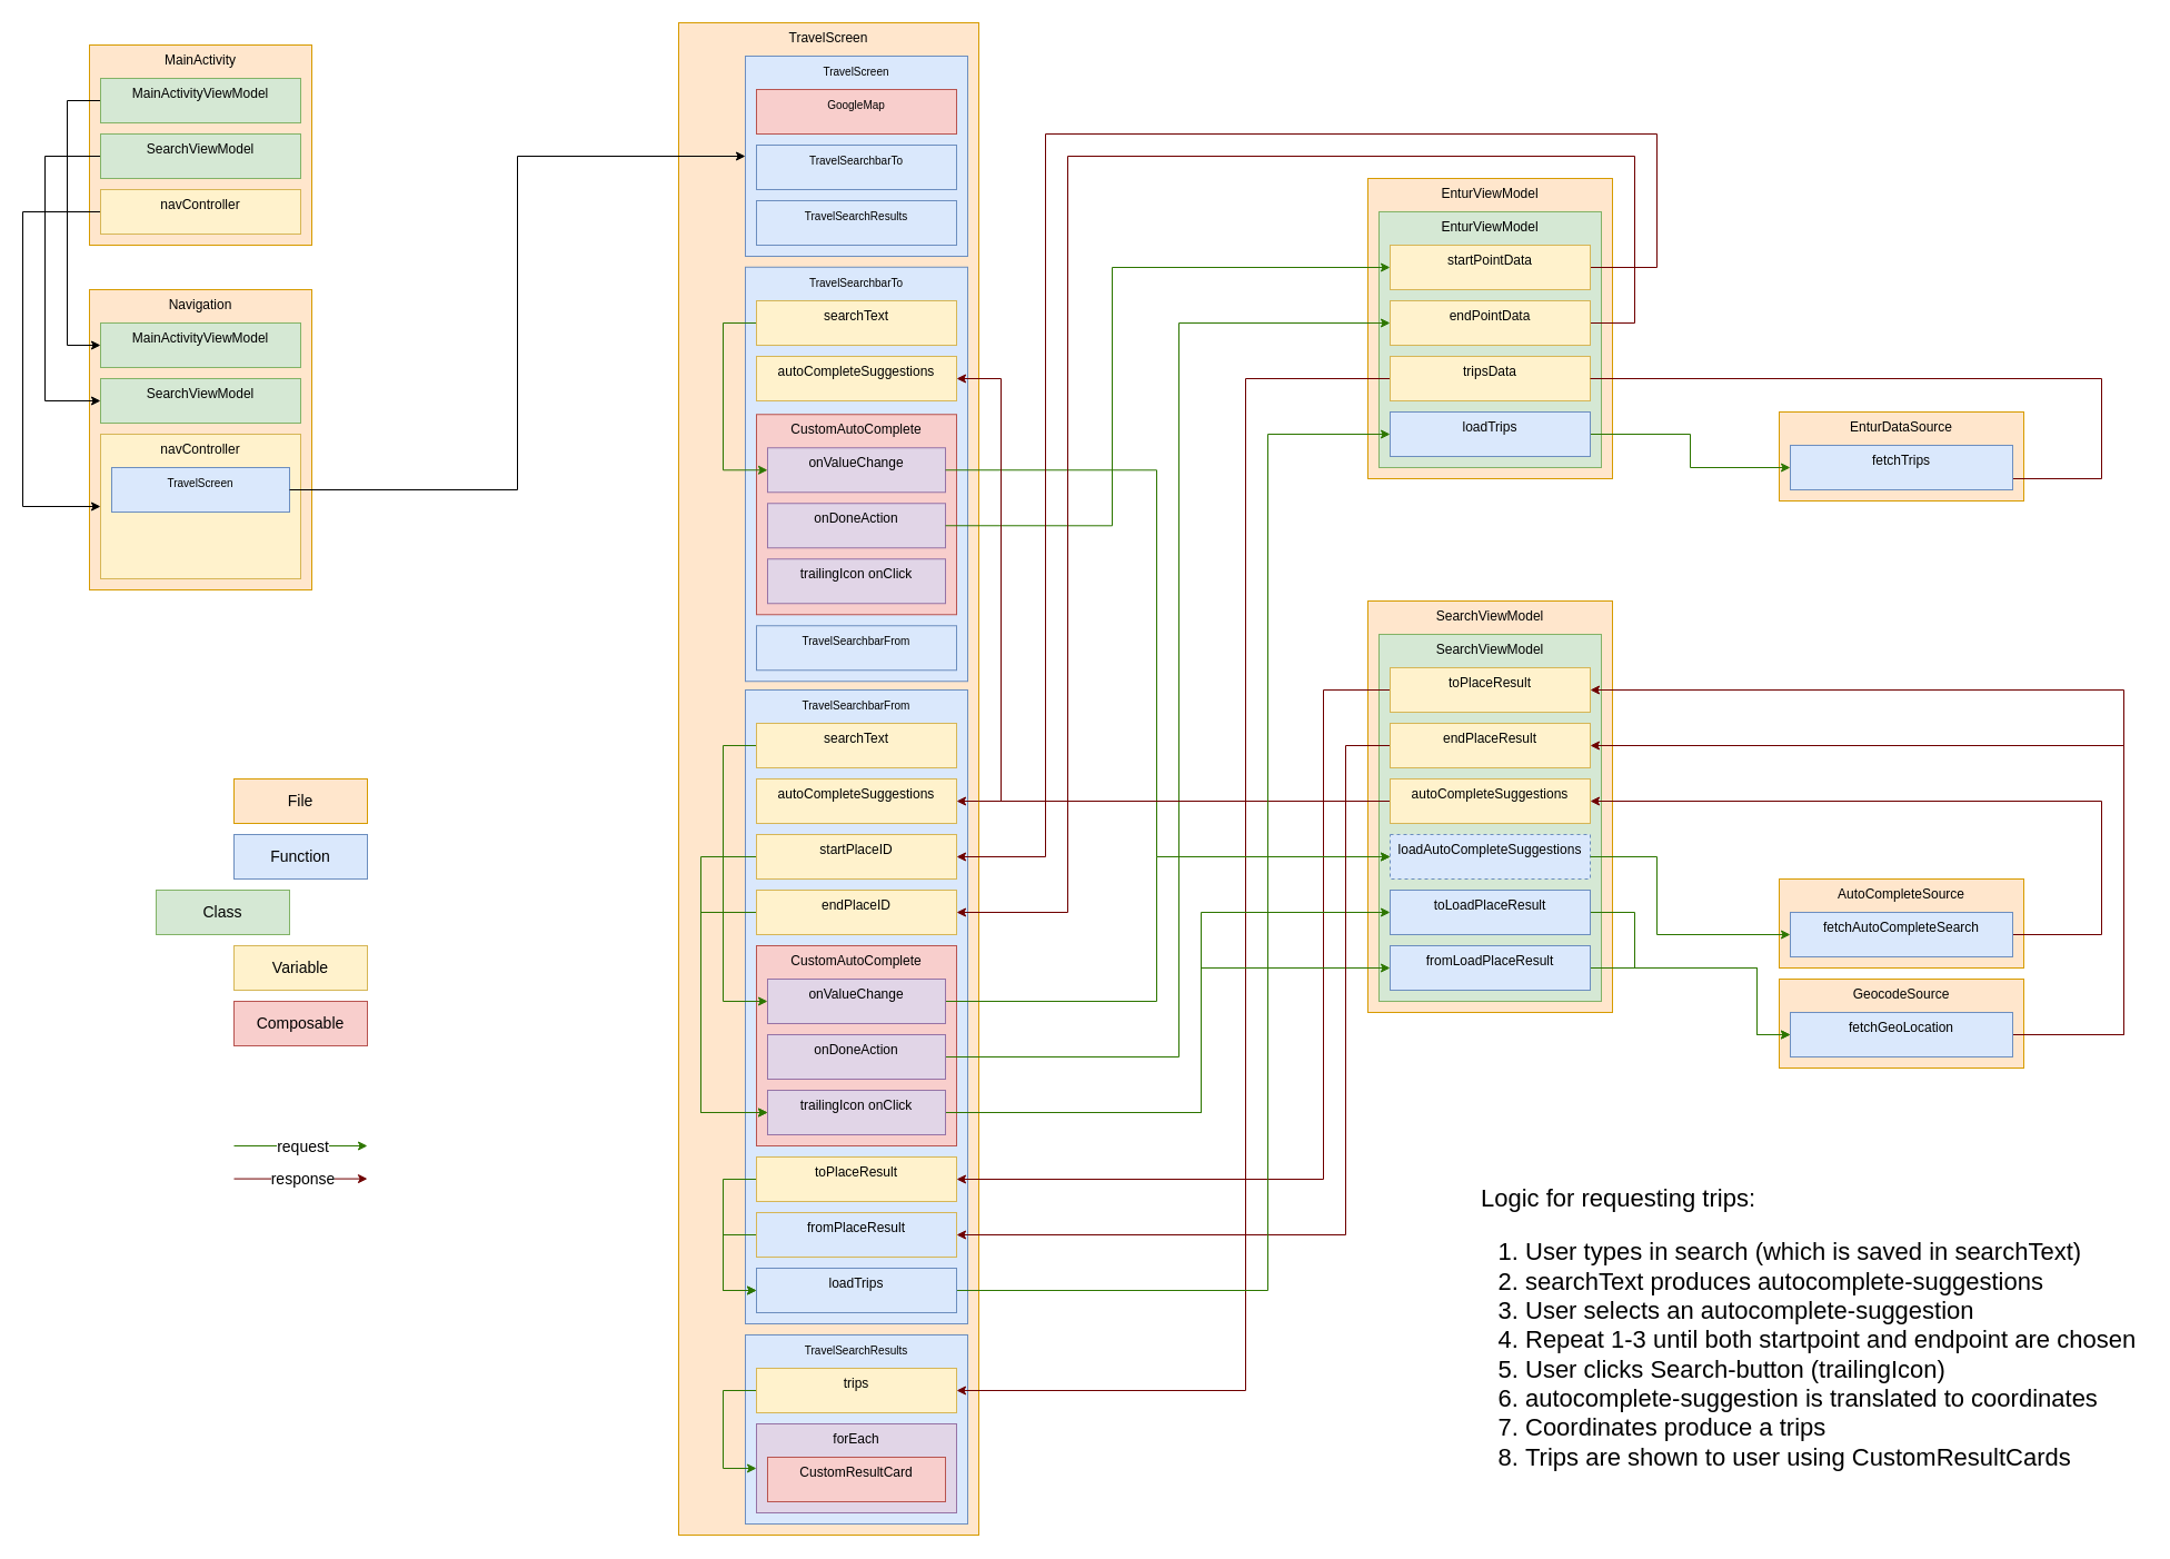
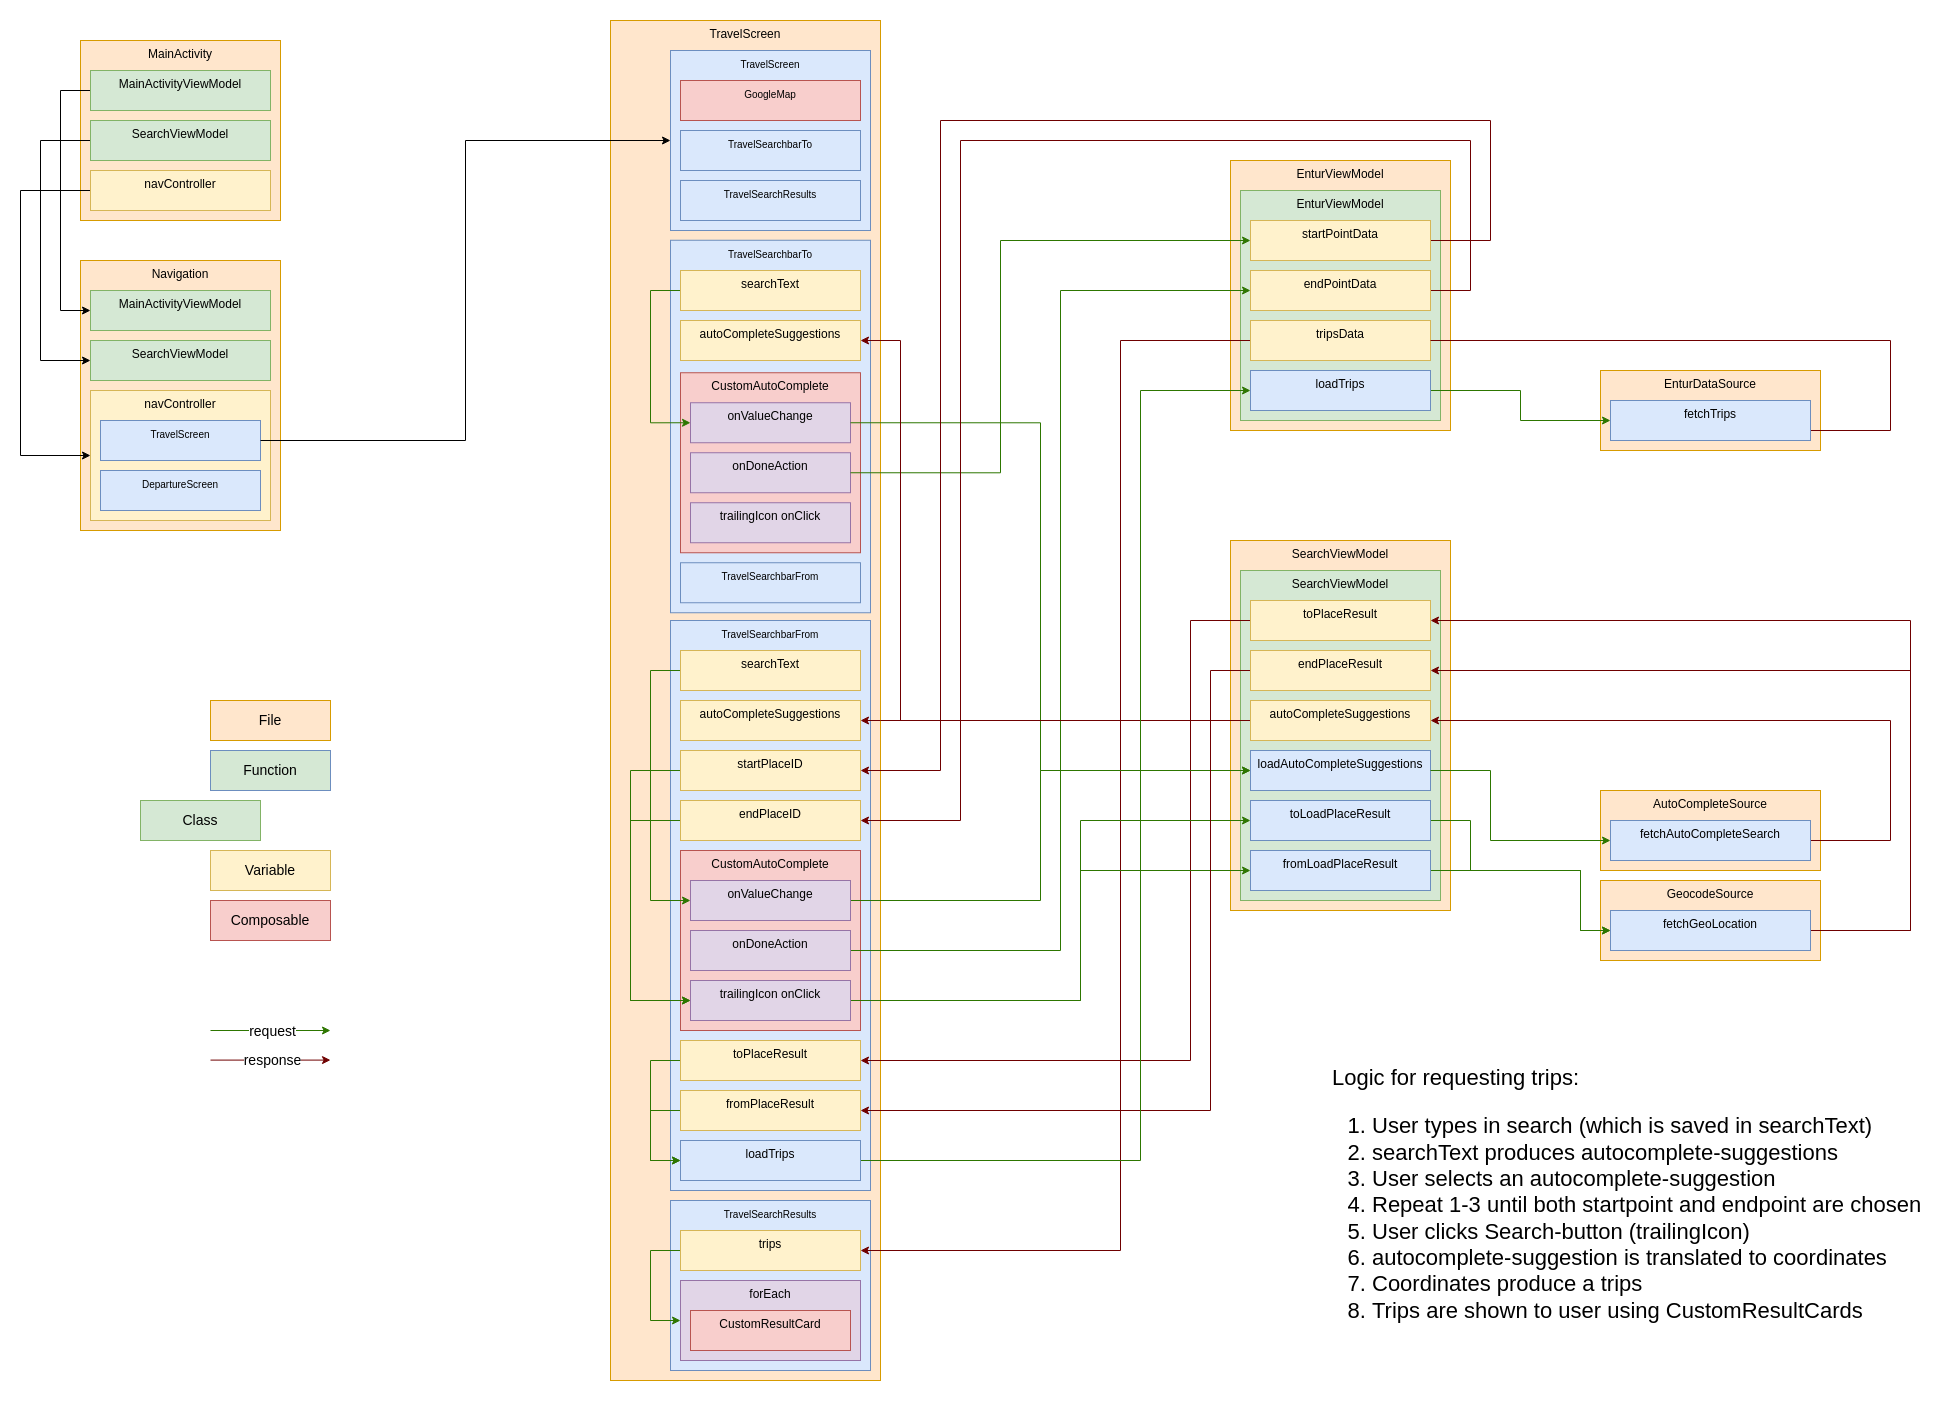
+ <mxCell id="102" value="&lt;font style=&quot;font-size: 10px;&quot;&gt;DepartureScreen&lt;/font&gt;" style="rounded=0;whiteSpace=wrap;html=1;verticalAlign=top;fillColor=#dae8fc;strokeColor=#6c8ebf;" parent="1" vertex="1"><mxGeometry x="100" y="470" width="160" height="40" as="geometry" /></mxCell>
- <mxCell id="92" value="&lt;font style=&quot;font-size: 14px;&quot;&gt;Function&lt;/font&gt;" style="rounded=0;whiteSpace=wrap;html=1;fontSize=10;fillColor=#dae8fc;strokeColor=#6c8ebf;" parent="1" vertex="1"><mxGeometry x="210" y="750" width="120" height="40" as="geometry" /></mxCell>
+ <mxCell id="92" value="&lt;font style=&quot;font-size: 14px;&quot;&gt;Function&lt;/font&gt;" style="rounded=0;whiteSpace=wrap;html=1;fontSize=10;fillColor=#d5e8d4;strokeColor=#6c8ebf;" parent="1" vertex="1"><mxGeometry x="210" y="750" width="120" height="40" as="geometry" /></mxCell>
- <mxCell id="31" value="loadAutoCompleteSuggestions" style="rounded=0;whiteSpace=wrap;html=1;fillColor=#dae8fc;strokeColor=#6c8ebf;verticalAlign=top;dashed=1;" parent="1" vertex="1"><mxGeometry x="1250" y="750" width="180" height="40" as="geometry" /></mxCell>
+ <mxCell id="31" value="loadAutoCompleteSuggestions" style="rounded=0;whiteSpace=wrap;html=1;fillColor=#dae8fc;strokeColor=#6c8ebf;verticalAlign=top;" parent="1" vertex="1"><mxGeometry x="1250" y="750" width="180" height="40" as="geometry" /></mxCell>
- <mxCell id="78" value="fromPlaceResult" style="rounded=0;whiteSpace=wrap;html=1;fillColor=#dae8fc;strokeColor=#d6b656;verticalAlign=top;" parent="1" vertex="1"><mxGeometry x="680" y="1090" width="180" height="40" as="geometry" /></mxCell>
+ <mxCell id="78" value="fromPlaceResult" style="rounded=0;whiteSpace=wrap;html=1;fillColor=#fff2cc;strokeColor=#d6b656;verticalAlign=top;" parent="1" vertex="1"><mxGeometry x="680" y="1090" width="180" height="40" as="geometry" /></mxCell>
